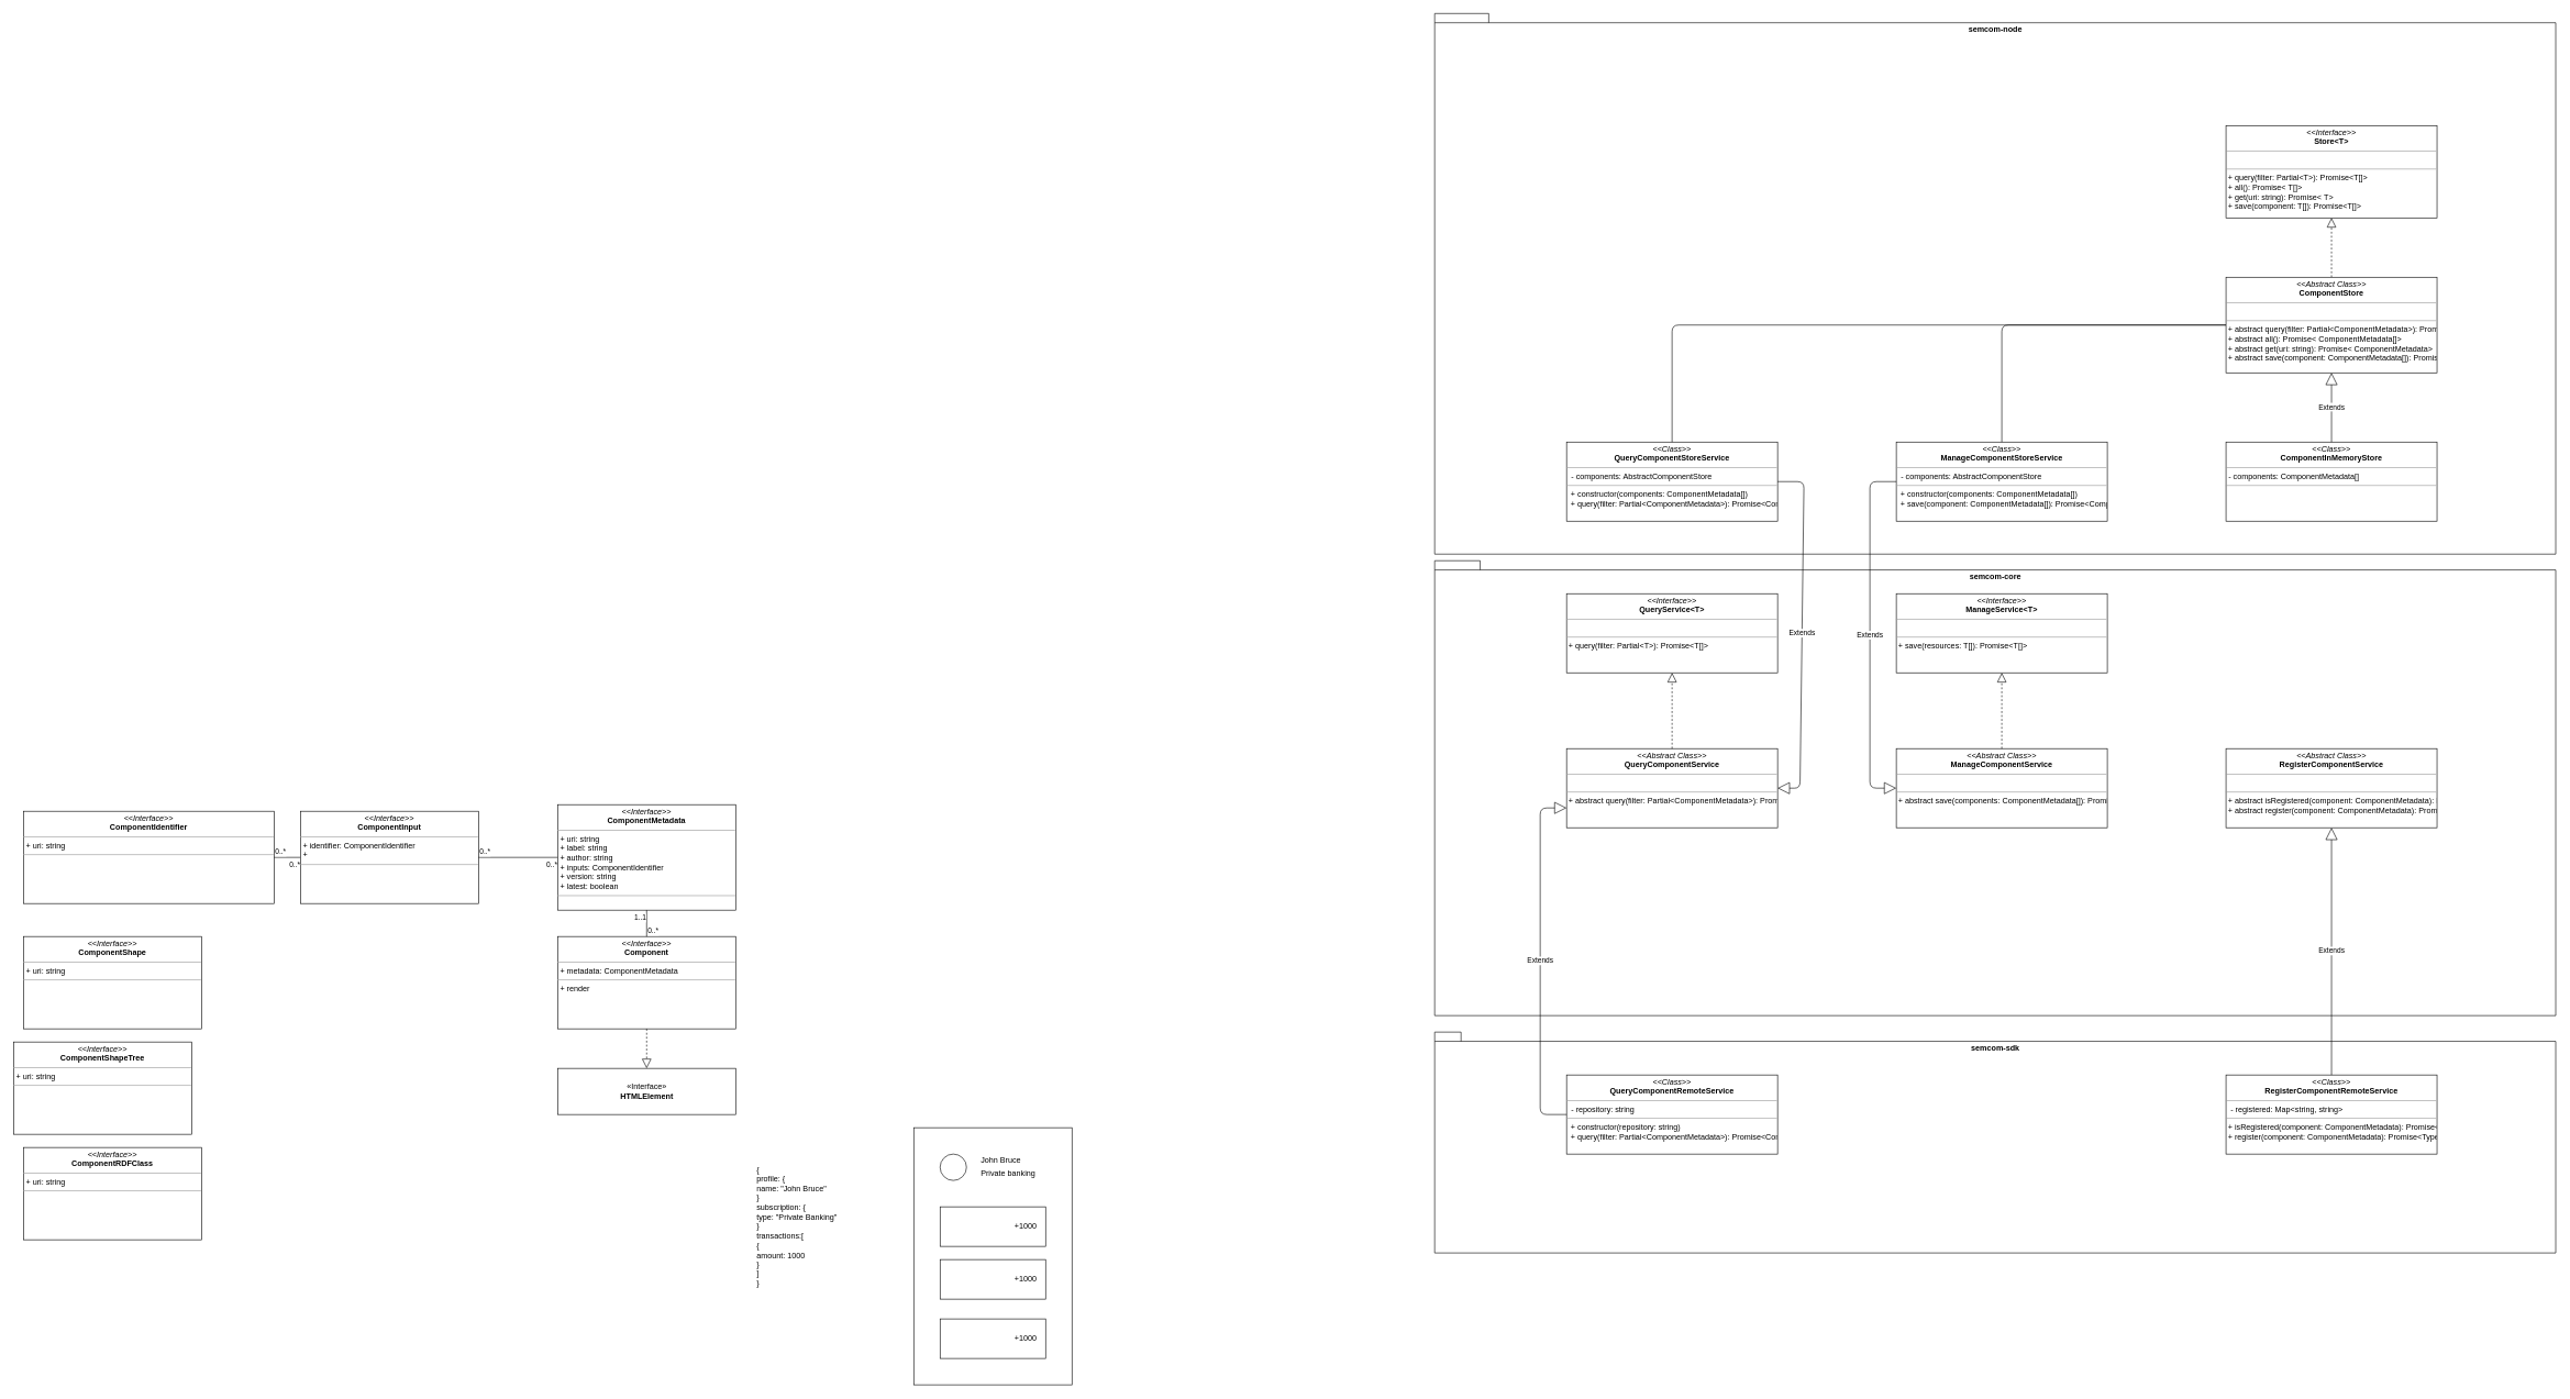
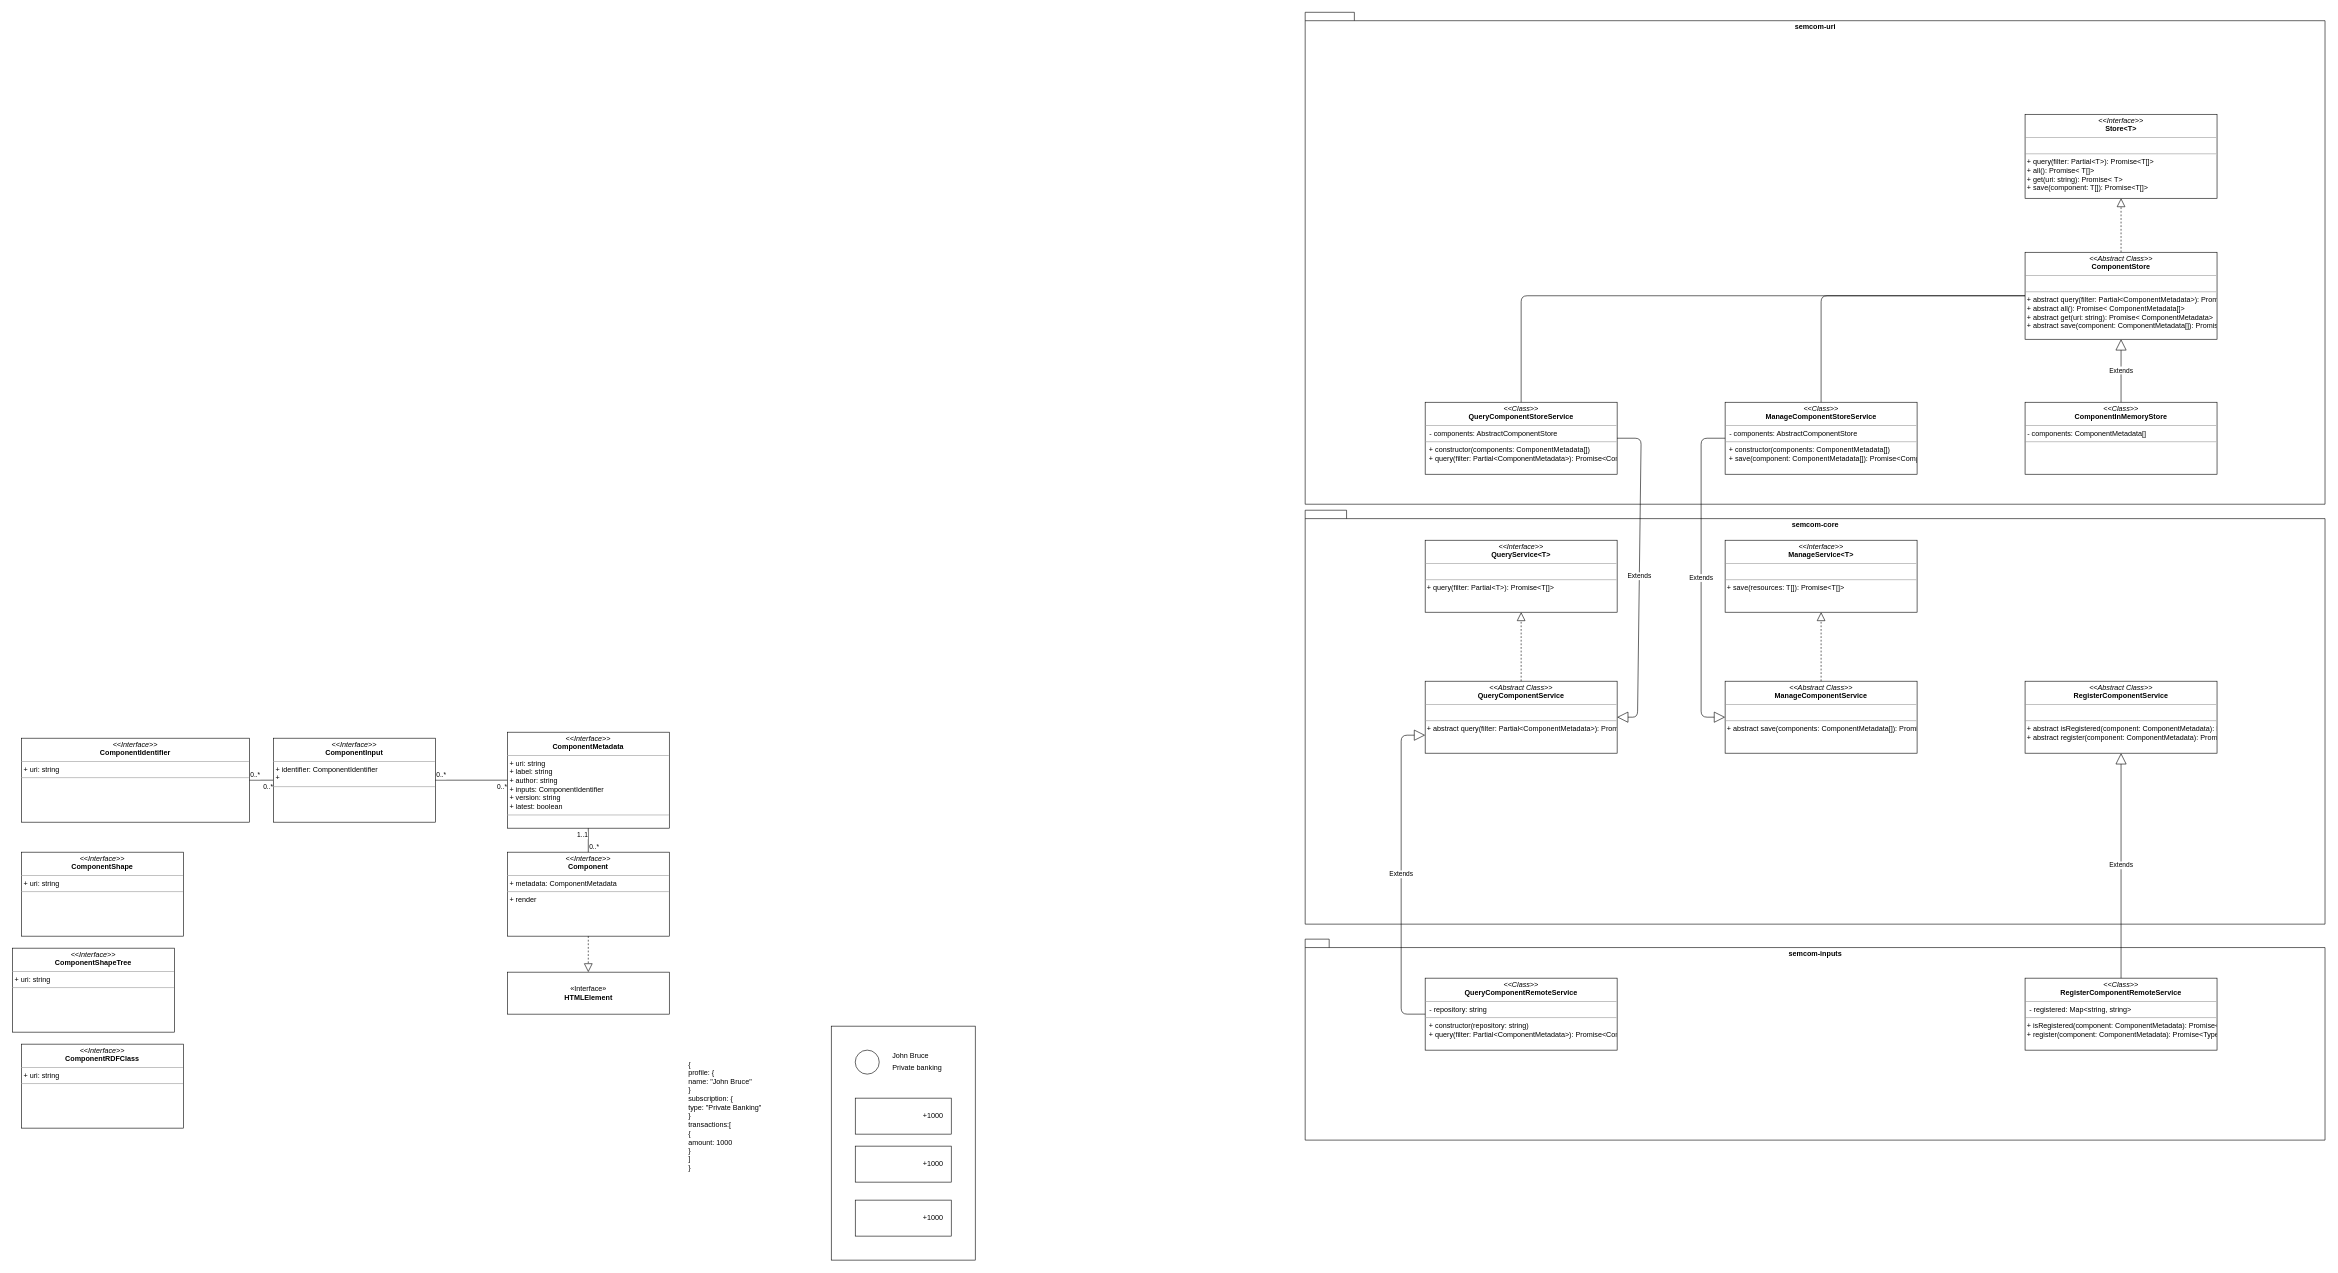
- <mxCell id="2" value="semcom-node" style="shape=folder;fontStyle=1;spacingTop=10;tabWidth=40;tabHeight=14;tabPosition=left;html=1;verticalAlign=top;" parent="1" vertex="1"><mxGeometry x="2175" y="20" width="1700" height="820" as="geometry" /></mxCell>
+ <mxCell id="2" value="semcom-uri" style="shape=folder;fontStyle=1;spacingTop=10;tabWidth=40;tabHeight=14;tabPosition=left;html=1;verticalAlign=top;" parent="1" vertex="1"><mxGeometry x="2175" y="20" width="1700" height="820" as="geometry" /></mxCell>
- <mxCell id="43" value="semcom-sdk" style="shape=folder;fontStyle=1;spacingTop=10;tabWidth=40;tabHeight=14;tabPosition=left;html=1;verticalAlign=top;" parent="1" vertex="1"><mxGeometry x="2175" y="1565" width="1700" height="335" as="geometry" /></mxCell>
+ <mxCell id="43" value="semcom-inputs" style="shape=folder;fontStyle=1;spacingTop=10;tabWidth=40;tabHeight=14;tabPosition=left;html=1;verticalAlign=top;" parent="1" vertex="1"><mxGeometry x="2175" y="1565" width="1700" height="335" as="geometry" /></mxCell>
